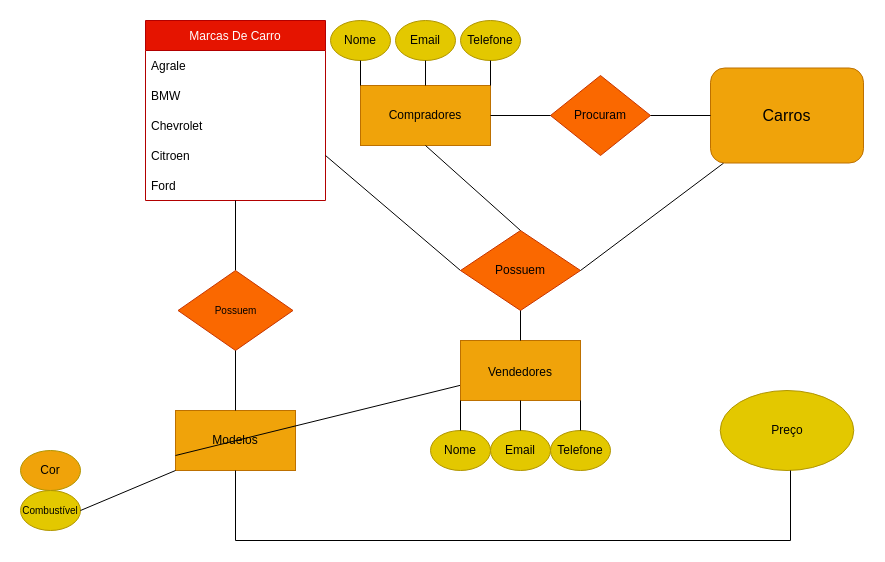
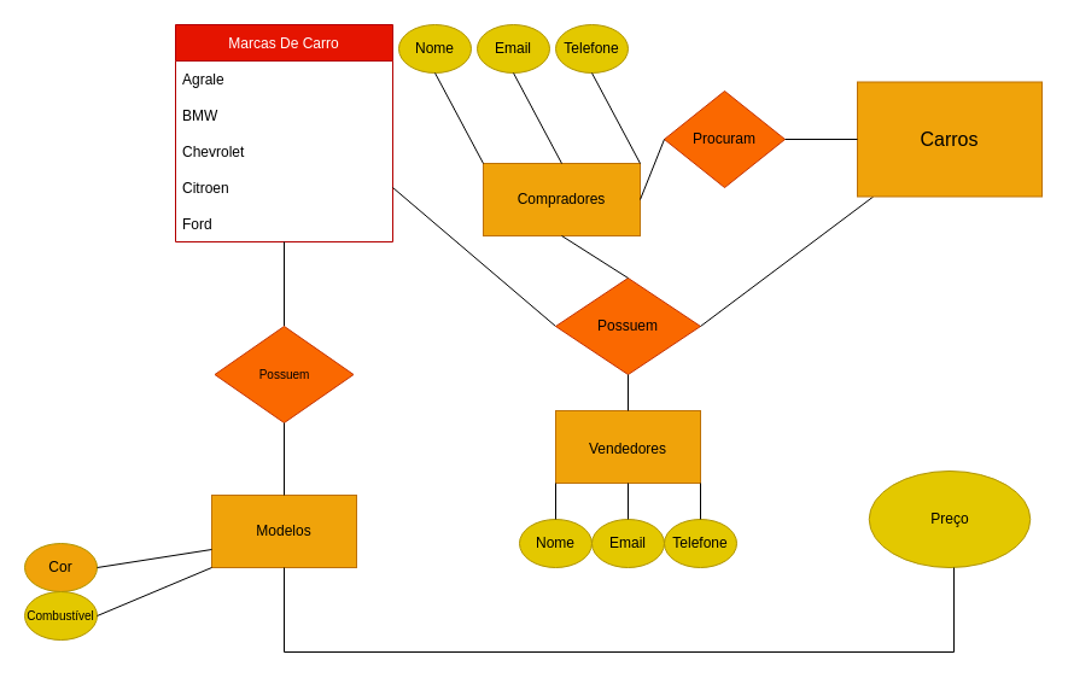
- <mxCell id="29" value="Compradores" style="rounded=0;whiteSpace=wrap;html=1;fontSize=12;fillColor=#f0a30a;fontColor=#000000;strokeColor=#BD7000;" vertex="1" parent="1"><mxGeometry x="360" y="85" width="130" height="60" as="geometry" /></mxCell>
+ <mxCell id="29" value="Compradores" style="rounded=0;whiteSpace=wrap;html=1;fontSize=12;fillColor=#f0a30a;fontColor=#000000;strokeColor=#BD7000;" vertex="1" parent="1"><mxGeometry x="400" y="135" width="130" height="60" as="geometry" /></mxCell>
- <mxCell id="19" value="&lt;font style=&quot;font-size: 16px&quot;&gt;Carros&lt;/font&gt;" style="whiteSpace=wrap;html=1;fontSize=10;fillColor=#f0a30a;fontColor=#000000;strokeColor=#BD7000;rounded=1;" vertex="1" parent="1"><mxGeometry x="710" y="67.5" width="153" height="95" as="geometry" /></mxCell>
+ <mxCell id="19" value="&lt;font style=&quot;font-size: 16px&quot;&gt;Carros&lt;/font&gt;" style="rounded=0;whiteSpace=wrap;html=1;fontSize=10;fillColor=#f0a30a;fontColor=#000000;strokeColor=#BD7000;" vertex="1" parent="1"><mxGeometry x="710" y="67.5" width="153" height="95" as="geometry" /></mxCell>
- <mxCell id="13" value="" style="endArrow=none;html=1;rounded=0;exitX=0;exitY=0.75;exitDx=0;exitDy=0;" edge="1" parent="1" source="11" target="20"><mxGeometry width="50" height="50" relative="1" as="geometry"><mxPoint x="210" y="290" as="sourcePoint" /><mxPoint x="260" y="240" as="targetPoint" /></mxGeometry></mxCell>
+ <mxCell id="13" value="" style="endArrow=none;html=1;rounded=0;entryX=1;entryY=0.5;entryDx=0;entryDy=0;exitX=0;exitY=0.75;exitDx=0;exitDy=0;" edge="1" parent="1" source="11" target="12"><mxGeometry width="50" height="50" relative="1" as="geometry"><mxPoint x="210" y="290" as="sourcePoint" /><mxPoint x="260" y="240" as="targetPoint" /></mxGeometry></mxCell>
